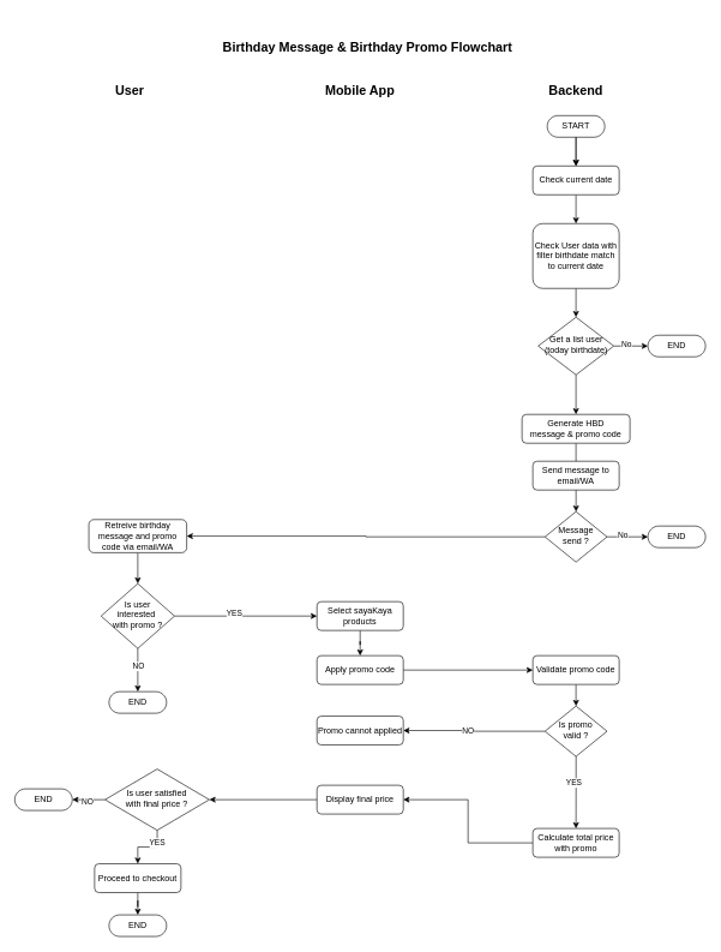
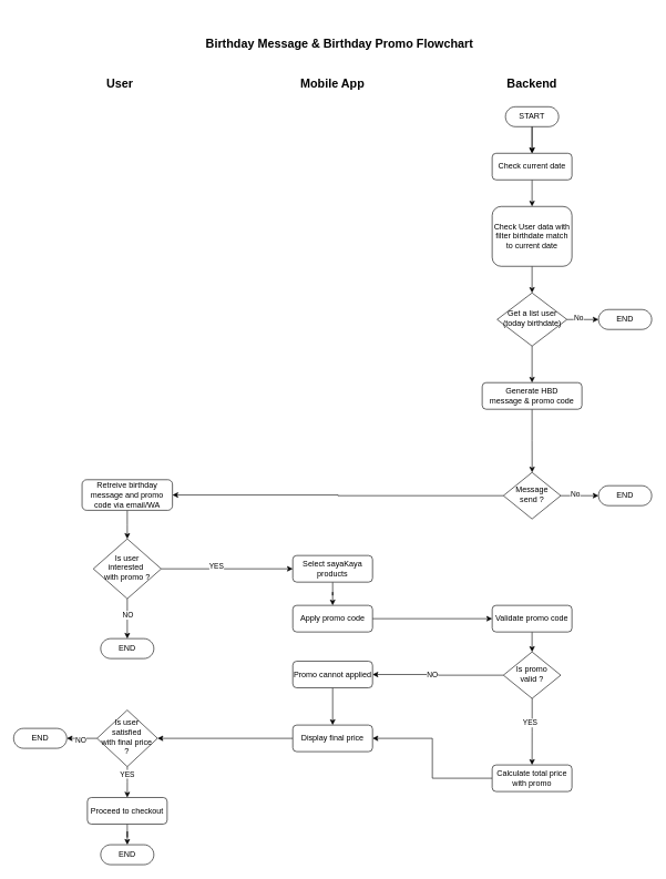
- <mxCell id="19" value="Send message to email/WA" style="rounded=1;whiteSpace=wrap;html=1;fontSize=12;glass=0;strokeWidth=1;shadow=0;" vertex="1" parent="1"><mxGeometry x="740" y="640" width="120" height="40" as="geometry" /></mxCell>
+ <mxCell id="44" value="" style="edgeStyle=orthogonalEdgeStyle;rounded=0;orthogonalLoop=1;jettySize=auto;html=1;" edge="1" parent="1" source="45" target="49"><mxGeometry relative="1" as="geometry" /></mxCell>
- <mxCell id="54" value="Is user satisfied&lt;br&gt;with final price ?" style="rhombus;whiteSpace=wrap;html=1;shadow=0;fontFamily=Helvetica;fontSize=12;align=center;strokeWidth=1;spacing=6;spacingTop=-4;" vertex="1" parent="1"><mxGeometry x="145.47" y="1067.5" width="145" height="85" as="geometry" /></mxCell>
+ <mxCell id="54" value="Is user satisfied&lt;br&gt;with final price ?" style="rhombus;whiteSpace=wrap;html=1;shadow=0;fontFamily=Helvetica;fontSize=12;align=center;strokeWidth=1;spacing=6;spacingTop=-4;" vertex="1" parent="1"><mxGeometry x="145.47" y="1067.5" width="91.06" height="85" as="geometry" /></mxCell>
